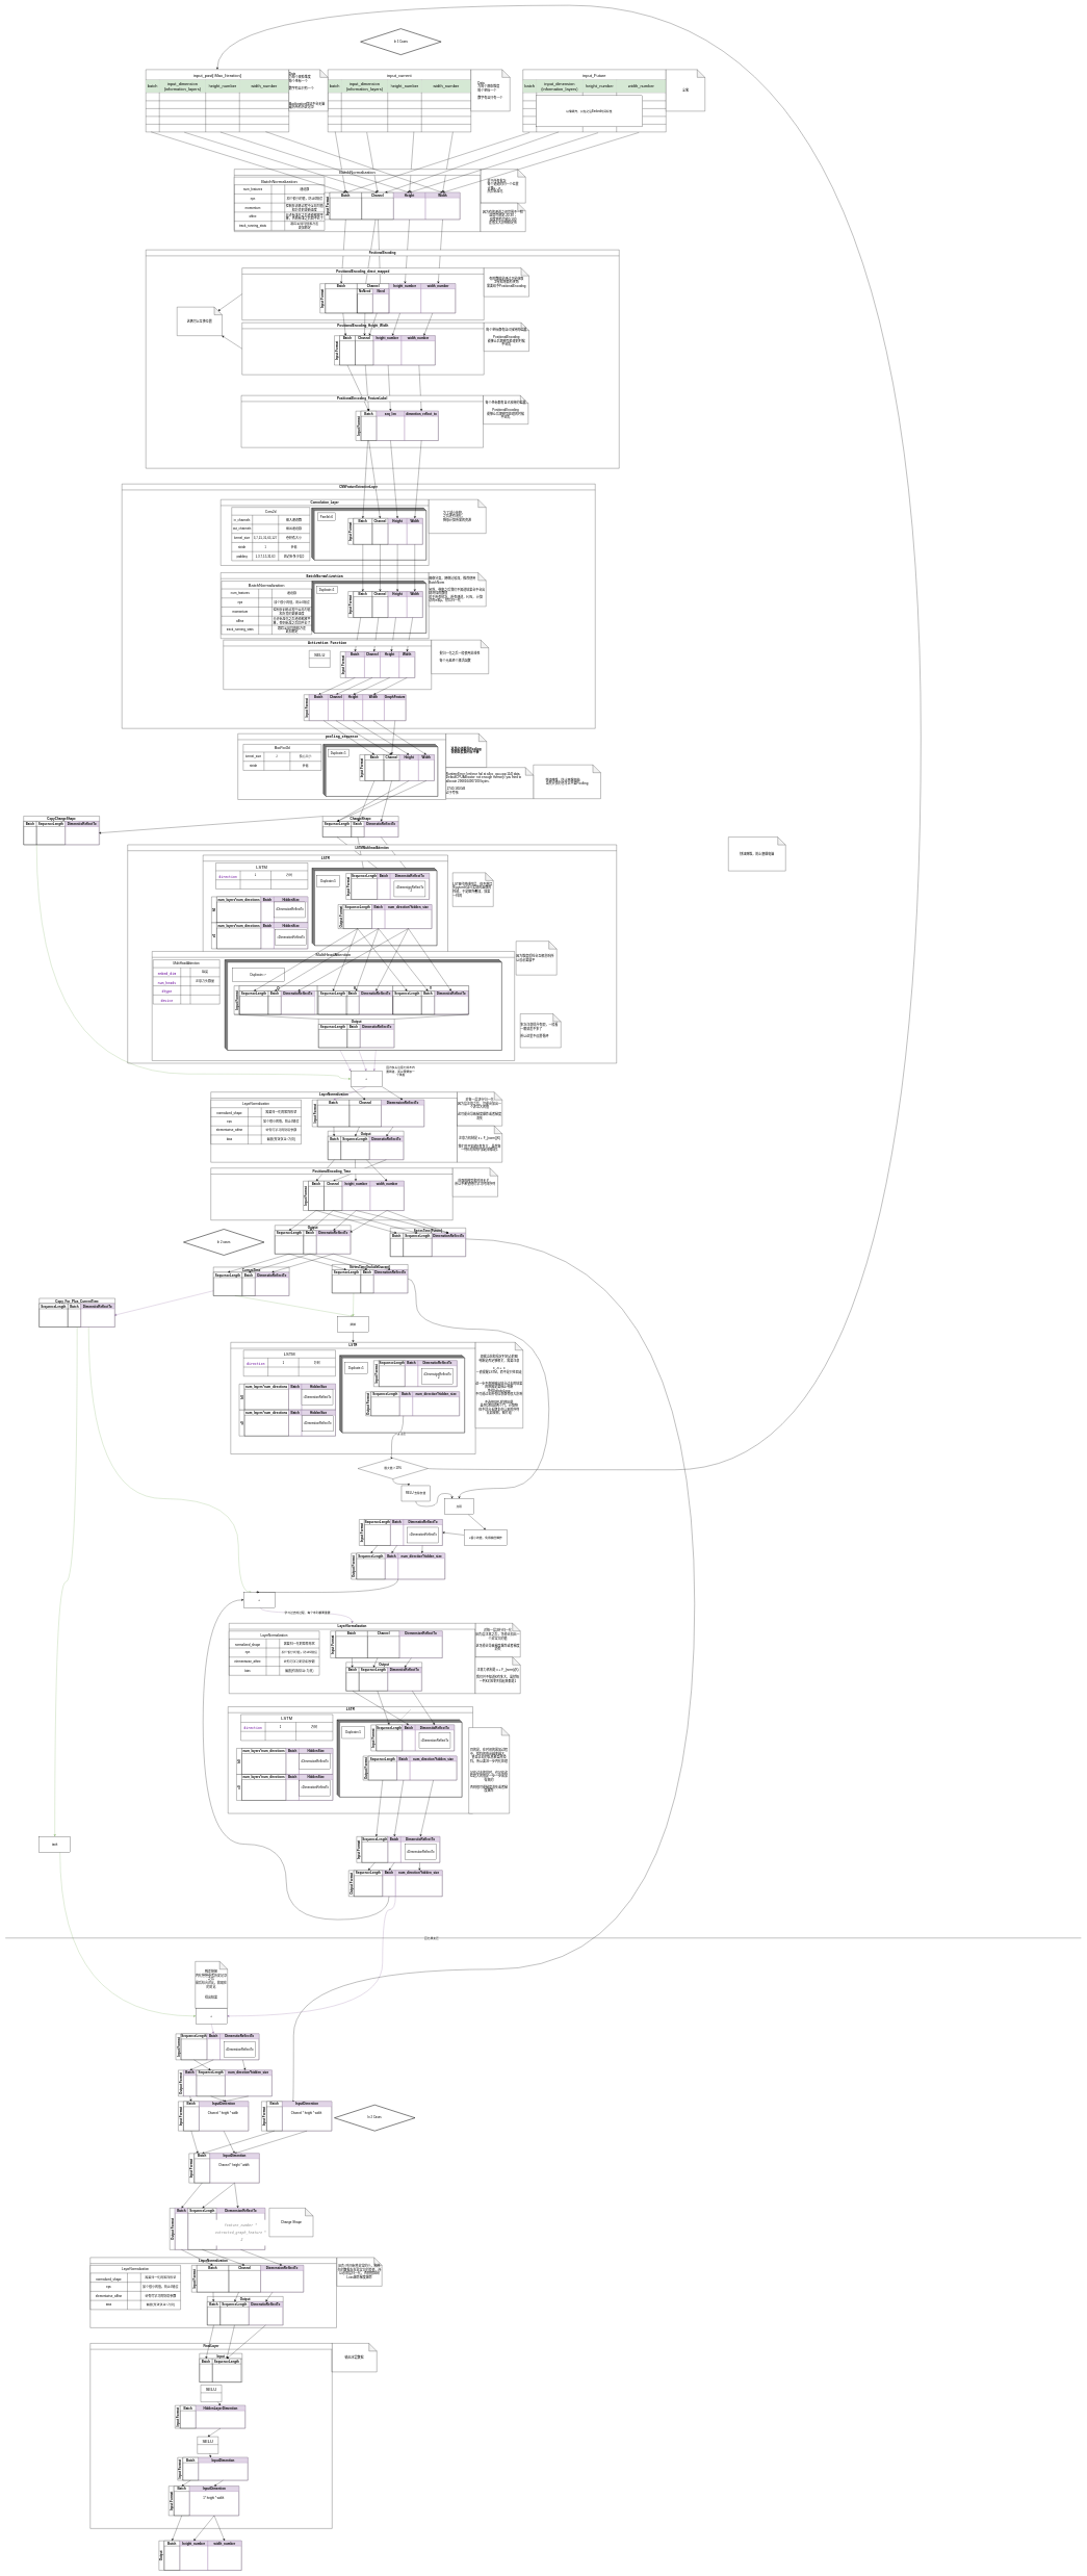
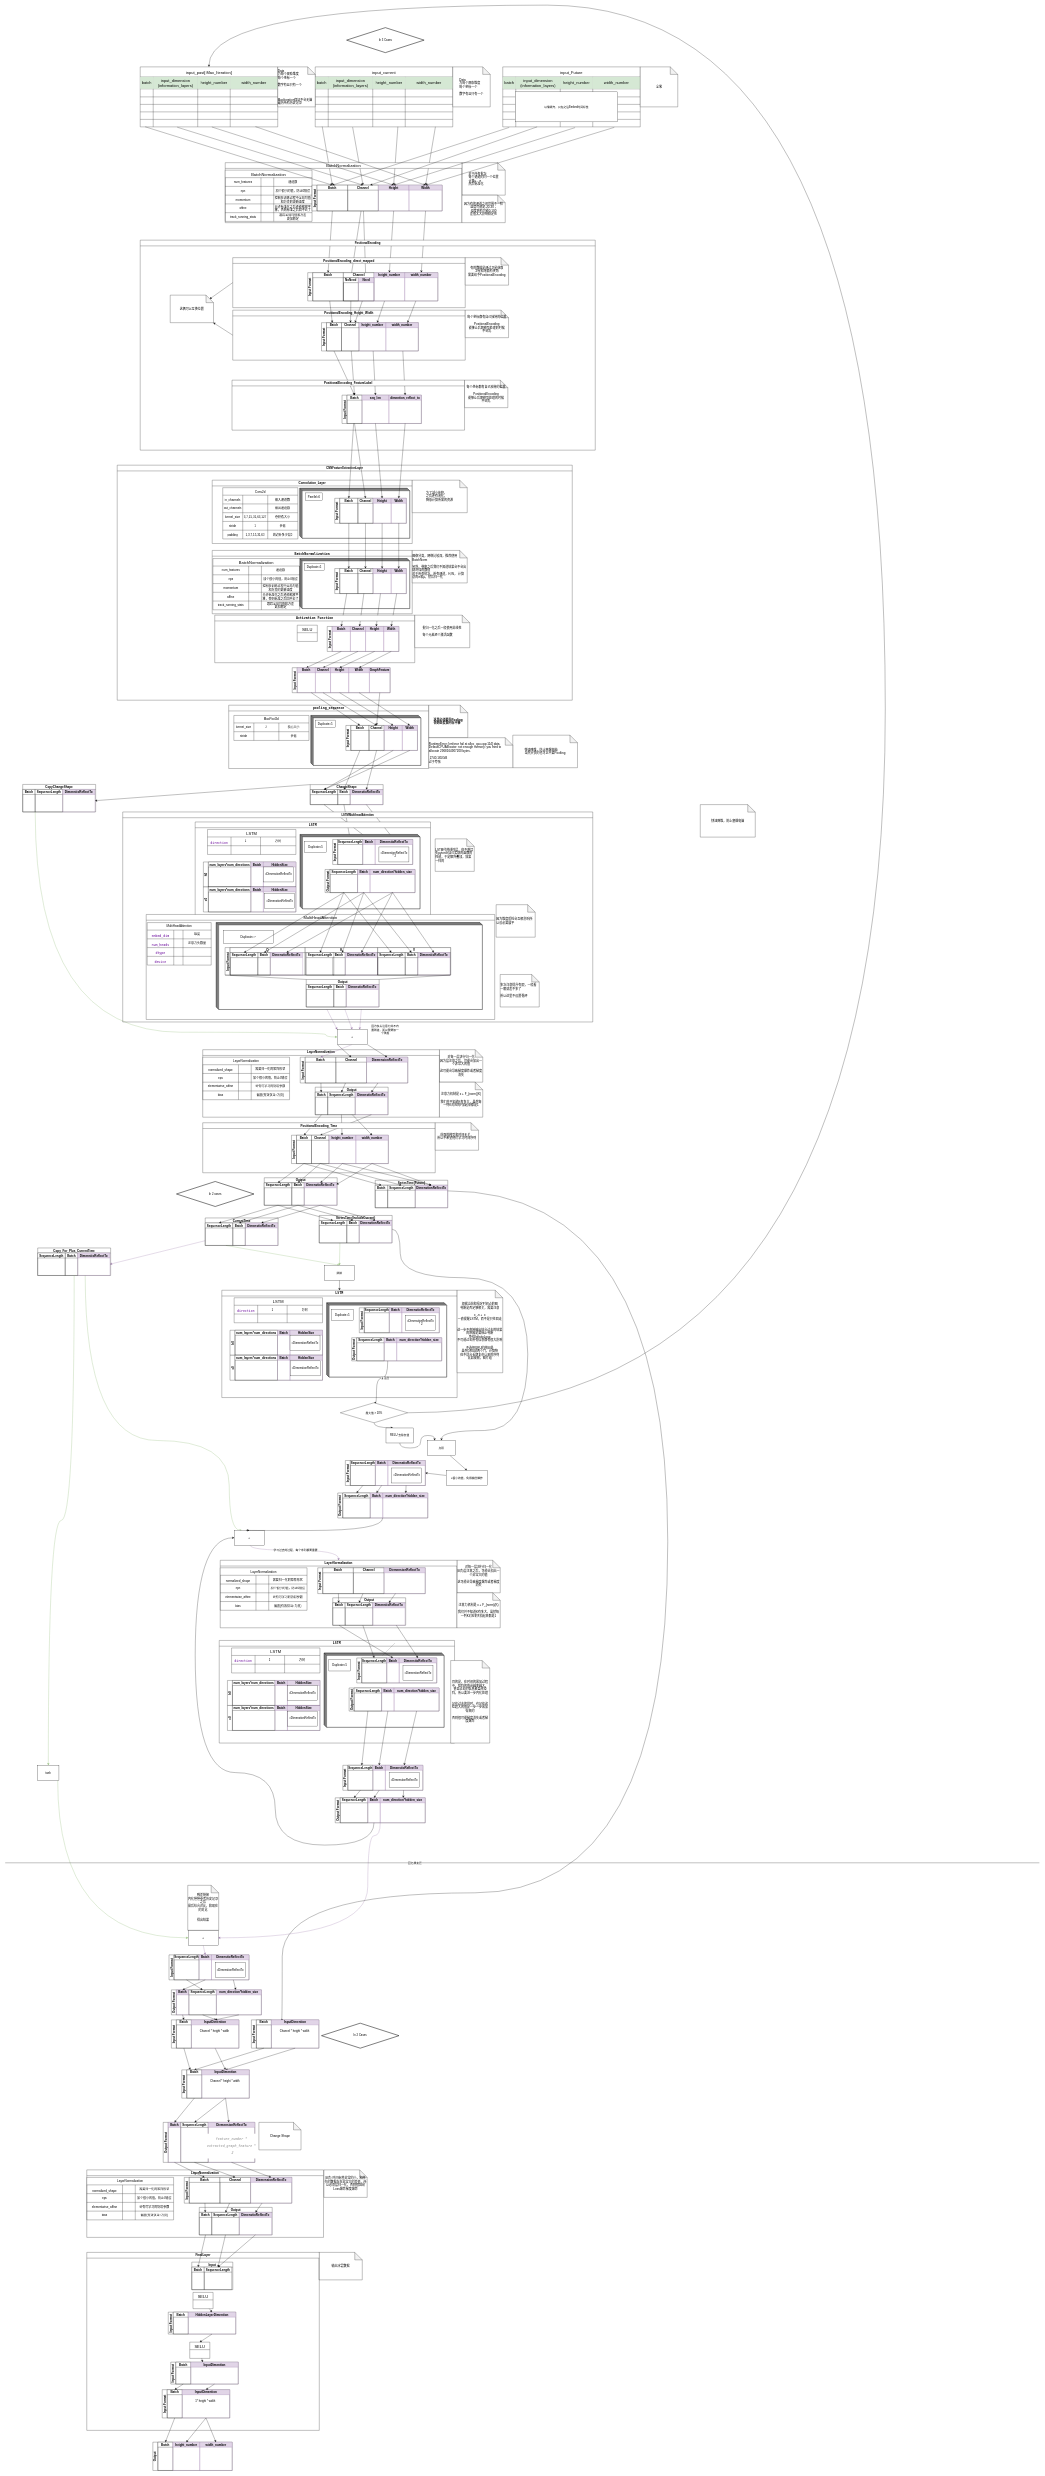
- <mxCell id="310" value="&lt;span style=&quot;color: rgb(0, 0, 0); font-family: Helvetica; font-size: 11px; font-style: normal; font-variant-ligatures: normal; font-variant-caps: normal; font-weight: 400; letter-spacing: normal; orphans: 2; text-align: center; text-indent: 0px; text-transform: none; widows: 2; word-spacing: 0px; -webkit-text-stroke-width: 0px; white-space: normal; background-color: rgb(255, 255, 255); text-decoration-thickness: initial; text-decoration-style: initial; text-decoration-color: initial; display: inline !important; float: none;&quot;&gt;最大值 &amp;gt; 10%&lt;/span&gt;" style="rhombus;whiteSpace=wrap;html=1;fontFamily=Helvetica;fontSize=11;fontColor=default;labelBackgroundColor=default;" parent="1" vertex="1"><mxGeometry x="1375" y="5605" width="270" height="80" as="geometry" /></mxCell>
+ <mxCell id="310" value="&lt;span style=&quot;color: rgb(0, 0, 0); font-family: Helvetica; font-size: 11px; font-style: normal; font-variant-ligatures: normal; font-variant-caps: normal; font-weight: 400; letter-spacing: normal; orphans: 2; text-align: center; text-indent: 0px; text-transform: none; widows: 2; word-spacing: 0px; -webkit-text-stroke-width: 0px; white-space: normal; background-color: rgb(255, 255, 255); text-decoration-thickness: initial; text-decoration-style: initial; text-decoration-color: initial; display: inline !important; float: none;&quot;&gt;最大值 &amp;gt; 10%&lt;/span&gt;" style="rhombus;whiteSpace=wrap;html=1;fontFamily=Helvetica;fontSize=11;fontColor=default;labelBackgroundColor=default;" parent="1" vertex="1"><mxGeometry x="1360" y="5610" width="270" height="80" as="geometry" /></mxCell>
- <mxCell id="631" value="tanh" style="rounded=0;whiteSpace=wrap;html=1;fontFamily=Helvetica;fontSize=11;fontColor=default;labelBackgroundColor=default;" parent="1" vertex="1"><mxGeometry x="150" y="7060" width="120" height="60" as="geometry" /></mxCell>
+ <mxCell id="631" value="tanh" style="rounded=0;whiteSpace=wrap;html=1;fontFamily=Helvetica;fontSize=11;fontColor=default;labelBackgroundColor=default;" parent="1" vertex="1"><mxGeometry x="150" y="7060" width="85" height="60" as="geometry" /></mxCell>
